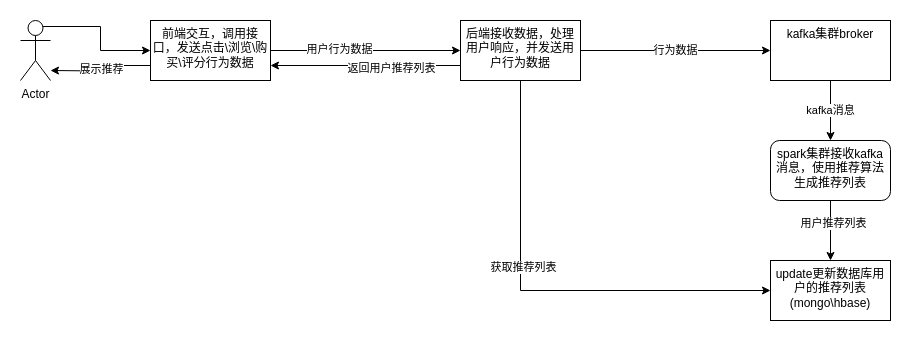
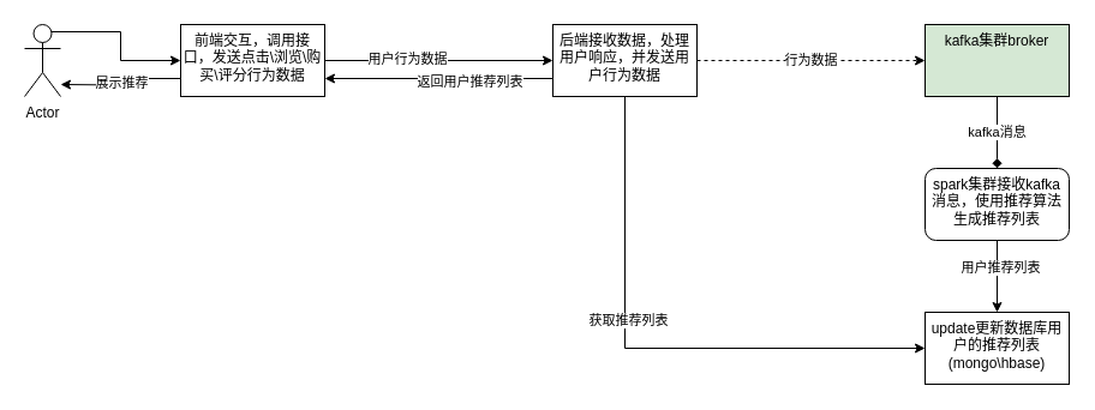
- <mxCell id="8" value="行为数据" style="edgeStyle=orthogonalEdgeStyle;rounded=0;orthogonalLoop=1;jettySize=auto;html=1;" edge="1" parent="1" source="13" target="15"><mxGeometry relative="1" as="geometry"><Array as="points"><mxPoint x="530" y="50" /><mxPoint x="530" y="50" /></Array></mxGeometry></mxCell>
+ <mxCell id="8" value="行为数据" style="edgeStyle=orthogonalEdgeStyle;rounded=0;orthogonalLoop=1;jettySize=auto;html=1;dashed=1;" edge="1" parent="1" source="13" target="15"><mxGeometry relative="1" as="geometry"><Array as="points"><mxPoint x="530" y="50" /><mxPoint x="530" y="50" /></Array></mxGeometry></mxCell>
- <mxCell id="15" value="kafka集群broker" style="whiteSpace=wrap;html=1;verticalAlign=top;" vertex="1" parent="1"><mxGeometry x="770" y="20" width="120" height="60" as="geometry" /></mxCell>
+ <mxCell id="15" value="kafka集群broker" style="whiteSpace=wrap;html=1;verticalAlign=top;fillColor=#d5e8d4;" vertex="1" parent="1"><mxGeometry x="770" y="20" width="120" height="60" as="geometry" /></mxCell>
- <mxCell id="14" value="kafka消息" style="edgeStyle=orthogonalEdgeStyle;rounded=0;orthogonalLoop=1;jettySize=auto;html=1;" edge="1" parent="1" source="15" target="18"><mxGeometry relative="1" as="geometry" /></mxCell>
+ <mxCell id="14" value="kafka消息" style="edgeStyle=orthogonalEdgeStyle;rounded=0;orthogonalLoop=1;jettySize=auto;html=1;endArrow=diamond;" edge="1" parent="1" source="15" target="18"><mxGeometry relative="1" as="geometry" /></mxCell>
